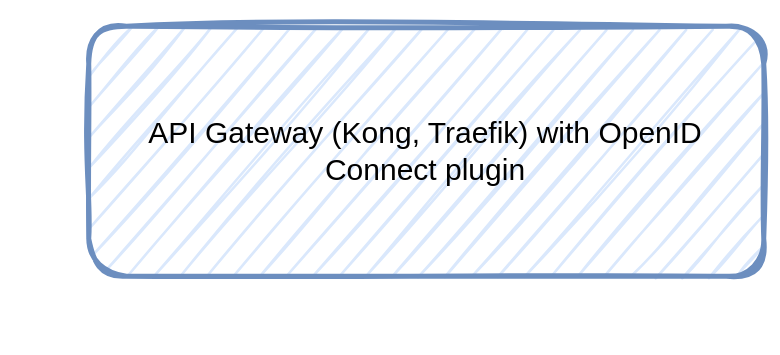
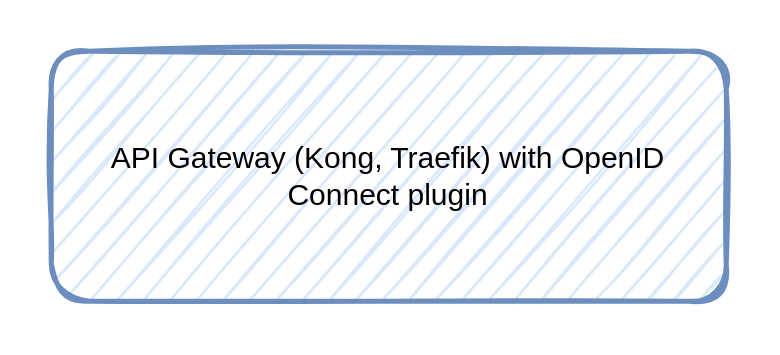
- <mxCell id="2" value="API Gateway (Kong, Traefik) with OpenID Connect plugin" style="rounded=1;whiteSpace=wrap;html=1;sketch=1;fillColor=#dae8fc;strokeColor=#6c8ebf;strokeWidth=2;glass=0;shadow=0;" vertex="1" parent="1"><mxGeometry x="35" y="10" width="270" height="100" as="geometry" /></mxCell>
+ <mxCell id="2" value="API Gateway (Kong, Traefik) with OpenID Connect plugin" style="rounded=1;whiteSpace=wrap;html=1;sketch=1;fillColor=#dae8fc;strokeColor=#6c8ebf;strokeWidth=2;glass=0;shadow=0;" vertex="1" parent="1"><mxGeometry x="20" y="20" width="270" height="100" as="geometry" /></mxCell>
